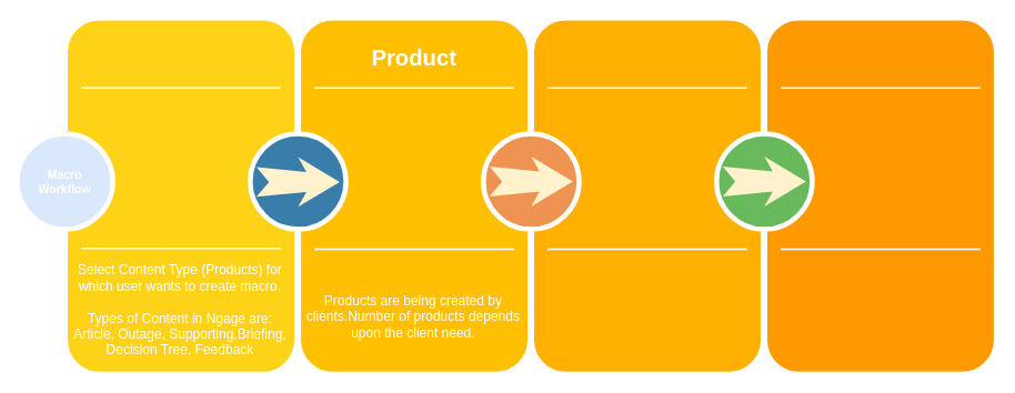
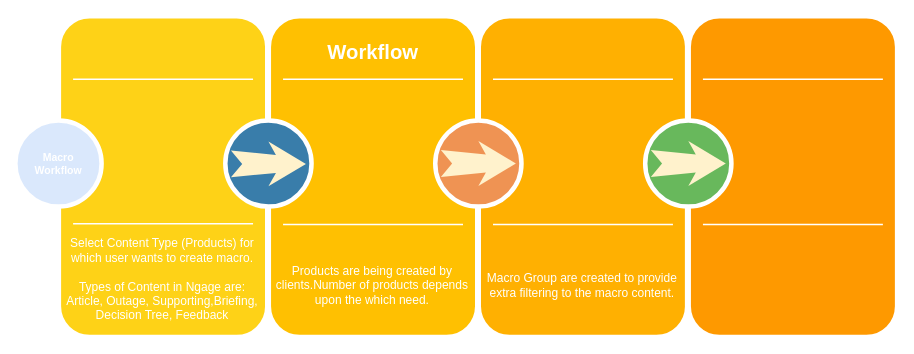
- <mxCell id="8" value="Product" style="text;html=1;strokeColor=none;fillColor=none;align=center;verticalAlign=middle;whiteSpace=wrap;rounded=0;shadow=0;fontSize=27;fontColor=#FFFFFF;fontStyle=1" parent="1" vertex="1"><mxGeometry x="357" y="40" width="280" height="60" as="geometry" /></mxCell>
+ <mxCell id="8" value="Workflow" style="text;html=1;strokeColor=none;fillColor=none;align=center;verticalAlign=middle;whiteSpace=wrap;rounded=0;shadow=0;fontSize=27;fontColor=#FFFFFF;fontStyle=1" parent="1" vertex="1"><mxGeometry x="357" y="40" width="280" height="60" as="geometry" /></mxCell>
- <mxCell id="9" value="&lt;div style=&quot;font-size: 16px&quot;&gt;&lt;font style=&quot;font-size: 16px&quot;&gt;Products are being created by clients.Number of products depends upon the client need.&lt;br&gt;&lt;/font&gt;&lt;/div&gt;" style="text;html=1;strokeColor=none;fillColor=none;align=center;verticalAlign=middle;whiteSpace=wrap;rounded=0;shadow=0;fontSize=14;fontColor=#FFFFFF;" parent="1" vertex="1"><mxGeometry x="361" y="314" width="270" height="131" as="geometry" /></mxCell>
+ <mxCell id="9" value="&lt;div style=&quot;font-size: 16px&quot;&gt;&lt;font style=&quot;font-size: 16px&quot;&gt;Products are being created by clients.Number of products depends upon the which need.&lt;br&gt;&lt;/font&gt;&lt;/div&gt;" style="text;html=1;strokeColor=none;fillColor=none;align=center;verticalAlign=middle;whiteSpace=wrap;rounded=0;shadow=0;fontSize=14;fontColor=#FFFFFF;" parent="1" vertex="1"><mxGeometry x="361" y="314" width="270" height="131" as="geometry" /></mxCell>
+ <mxCell id="14" value="&lt;font style=&quot;font-size: 16px&quot;&gt;Macro Group are created to provide extra filtering to the macro content. &lt;/font&gt;" style="text;html=1;strokeColor=none;fillColor=none;align=center;verticalAlign=middle;whiteSpace=wrap;rounded=0;shadow=0;fontSize=14;fontColor=#FFFFFF;" parent="1" vertex="1"><mxGeometry x="641" y="314" width="270" height="131" as="geometry" /></mxCell>
